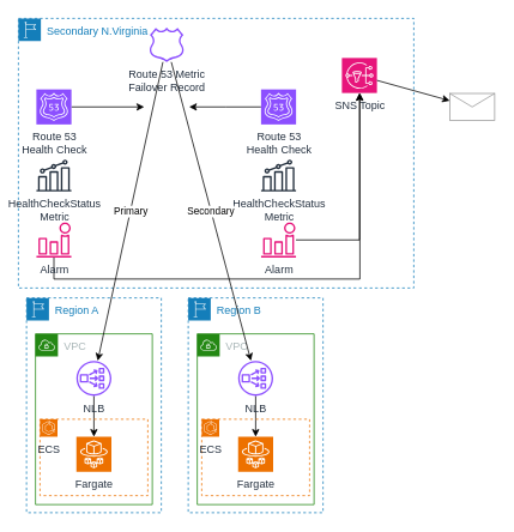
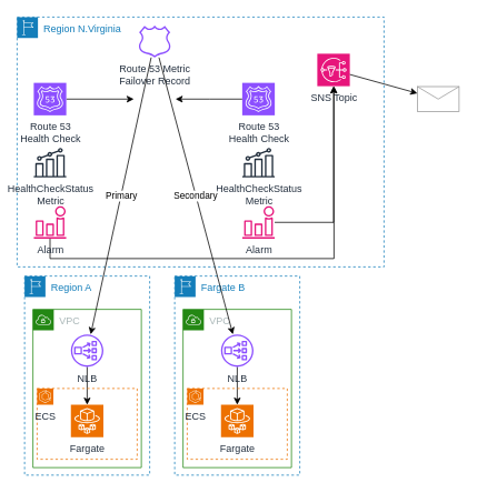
- <mxCell id="16" value="Secondary N.Virginia" style="points=[[0,0],[0.25,0],[0.5,0],[0.75,0],[1,0],[1,0.25],[1,0.5],[1,0.75],[1,1],[0.75,1],[0.5,1],[0.25,1],[0,1],[0,0.75],[0,0.5],[0,0.25]];outlineConnect=0;gradientColor=none;html=1;whiteSpace=wrap;fontSize=12;fontStyle=0;container=1;pointerEvents=0;collapsible=0;recursiveResize=0;shape=mxgraph.aws4.group;grIcon=mxgraph.aws4.group_region;strokeColor=#147EBA;fillColor=none;verticalAlign=top;align=left;spacingLeft=30;fontColor=#147EBA;dashed=1;" parent="1" vertex="1"><mxGeometry x="20" y="20" width="440" height="300" as="geometry" /></mxCell>
+ <mxCell id="16" value="Region N.Virginia" style="points=[[0,0],[0.25,0],[0.5,0],[0.75,0],[1,0],[1,0.25],[1,0.5],[1,0.75],[1,1],[0.75,1],[0.5,1],[0.25,1],[0,1],[0,0.75],[0,0.5],[0,0.25]];outlineConnect=0;gradientColor=none;html=1;whiteSpace=wrap;fontSize=12;fontStyle=0;container=1;pointerEvents=0;collapsible=0;recursiveResize=0;shape=mxgraph.aws4.group;grIcon=mxgraph.aws4.group_region;strokeColor=#147EBA;fillColor=none;verticalAlign=top;align=left;spacingLeft=30;fontColor=#147EBA;dashed=1;" parent="1" vertex="1"><mxGeometry x="20" y="20" width="440" height="300" as="geometry" /></mxCell>
- <mxCell id="9" value="Region B" style="points=[[0,0],[0.25,0],[0.5,0],[0.75,0],[1,0],[1,0.25],[1,0.5],[1,0.75],[1,1],[0.75,1],[0.5,1],[0.25,1],[0,1],[0,0.75],[0,0.5],[0,0.25]];outlineConnect=0;gradientColor=none;html=1;whiteSpace=wrap;fontSize=12;fontStyle=0;container=1;pointerEvents=0;collapsible=0;recursiveResize=0;shape=mxgraph.aws4.group;grIcon=mxgraph.aws4.group_region;strokeColor=#147EBA;fillColor=none;verticalAlign=top;align=left;spacingLeft=30;fontColor=#147EBA;dashed=1;" parent="1" vertex="1"><mxGeometry x="209" y="331" width="150" height="239" as="geometry" /></mxCell>
+ <mxCell id="9" value="Fargate B" style="points=[[0,0],[0.25,0],[0.5,0],[0.75,0],[1,0],[1,0.25],[1,0.5],[1,0.75],[1,1],[0.75,1],[0.5,1],[0.25,1],[0,1],[0,0.75],[0,0.5],[0,0.25]];outlineConnect=0;gradientColor=none;html=1;whiteSpace=wrap;fontSize=12;fontStyle=0;container=1;pointerEvents=0;collapsible=0;recursiveResize=0;shape=mxgraph.aws4.group;grIcon=mxgraph.aws4.group_region;strokeColor=#147EBA;fillColor=none;verticalAlign=top;align=left;spacingLeft=30;fontColor=#147EBA;dashed=1;" parent="1" vertex="1"><mxGeometry x="209" y="331" width="150" height="239" as="geometry" /></mxCell>
